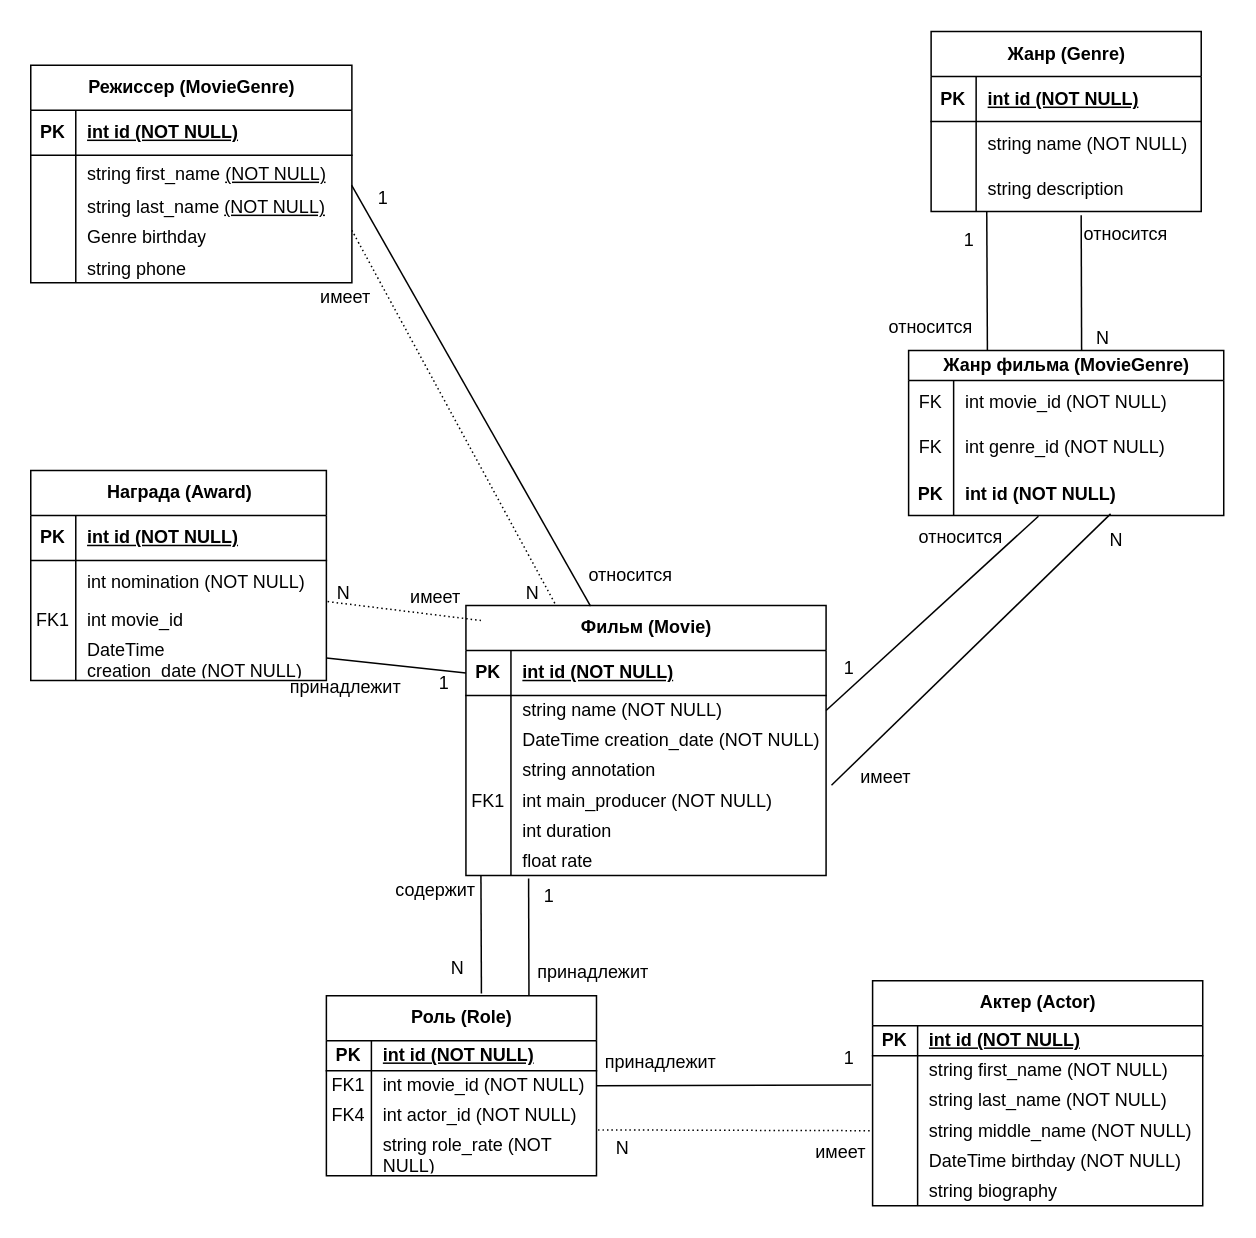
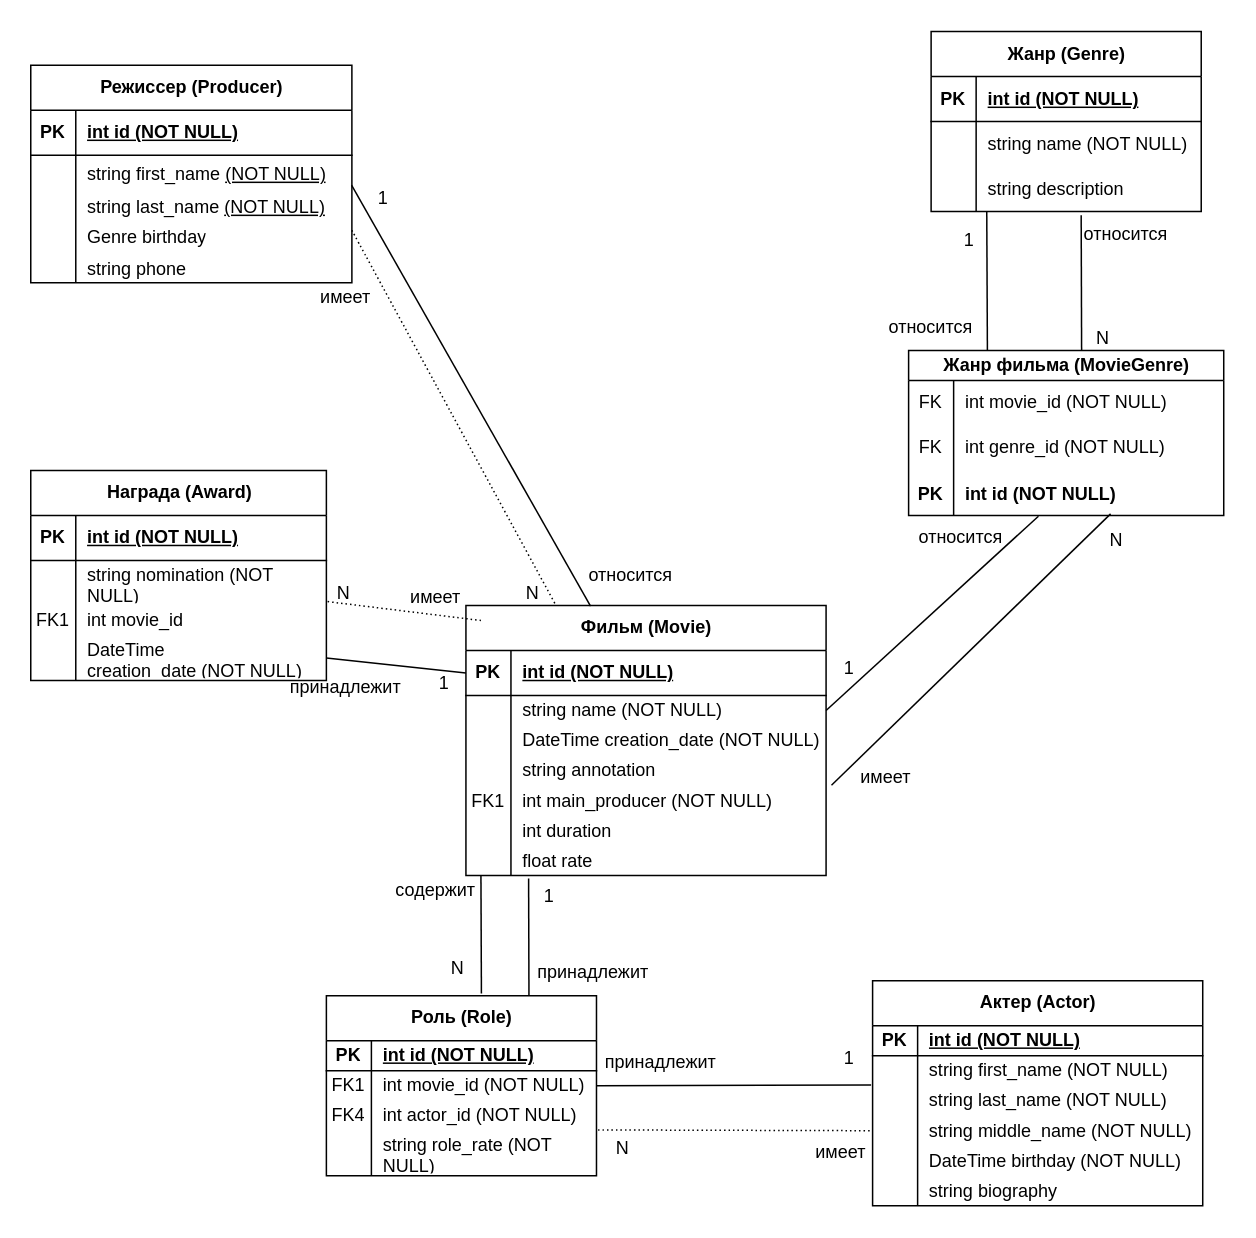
- <mxCell id="24" value="Режиссер (MovieGenre)" style="shape=table;startSize=30;container=1;collapsible=1;childLayout=tableLayout;fixedRows=1;rowLines=0;fontStyle=1;align=center;resizeLast=1;html=1;" parent="1" vertex="1"><mxGeometry x="20" y="43" width="214" height="145" as="geometry" /></mxCell>
+ <mxCell id="24" value="Режиссер (Producer)" style="shape=table;startSize=30;container=1;collapsible=1;childLayout=tableLayout;fixedRows=1;rowLines=0;fontStyle=1;align=center;resizeLast=1;html=1;" parent="1" vertex="1"><mxGeometry x="20" y="43" width="214" height="145" as="geometry" /></mxCell>
- <mxCell id="52" value="int nomination&amp;nbsp;(NOT NULL)" style="shape=partialRectangle;connectable=0;fillColor=none;top=0;left=0;bottom=0;right=0;align=left;spacingLeft=6;overflow=hidden;whiteSpace=wrap;html=1;" parent="50" vertex="1"><mxGeometry x="30" width="167" height="30" as="geometry"><mxRectangle width="167" height="30" as="alternateBounds" /></mxGeometry></mxCell>
+ <mxCell id="52" value="string nomination&amp;nbsp;(NOT NULL)" style="shape=partialRectangle;connectable=0;fillColor=none;top=0;left=0;bottom=0;right=0;align=left;spacingLeft=6;overflow=hidden;whiteSpace=wrap;html=1;" parent="50" vertex="1"><mxGeometry x="30" width="167" height="30" as="geometry"><mxRectangle width="167" height="30" as="alternateBounds" /></mxGeometry></mxCell>
